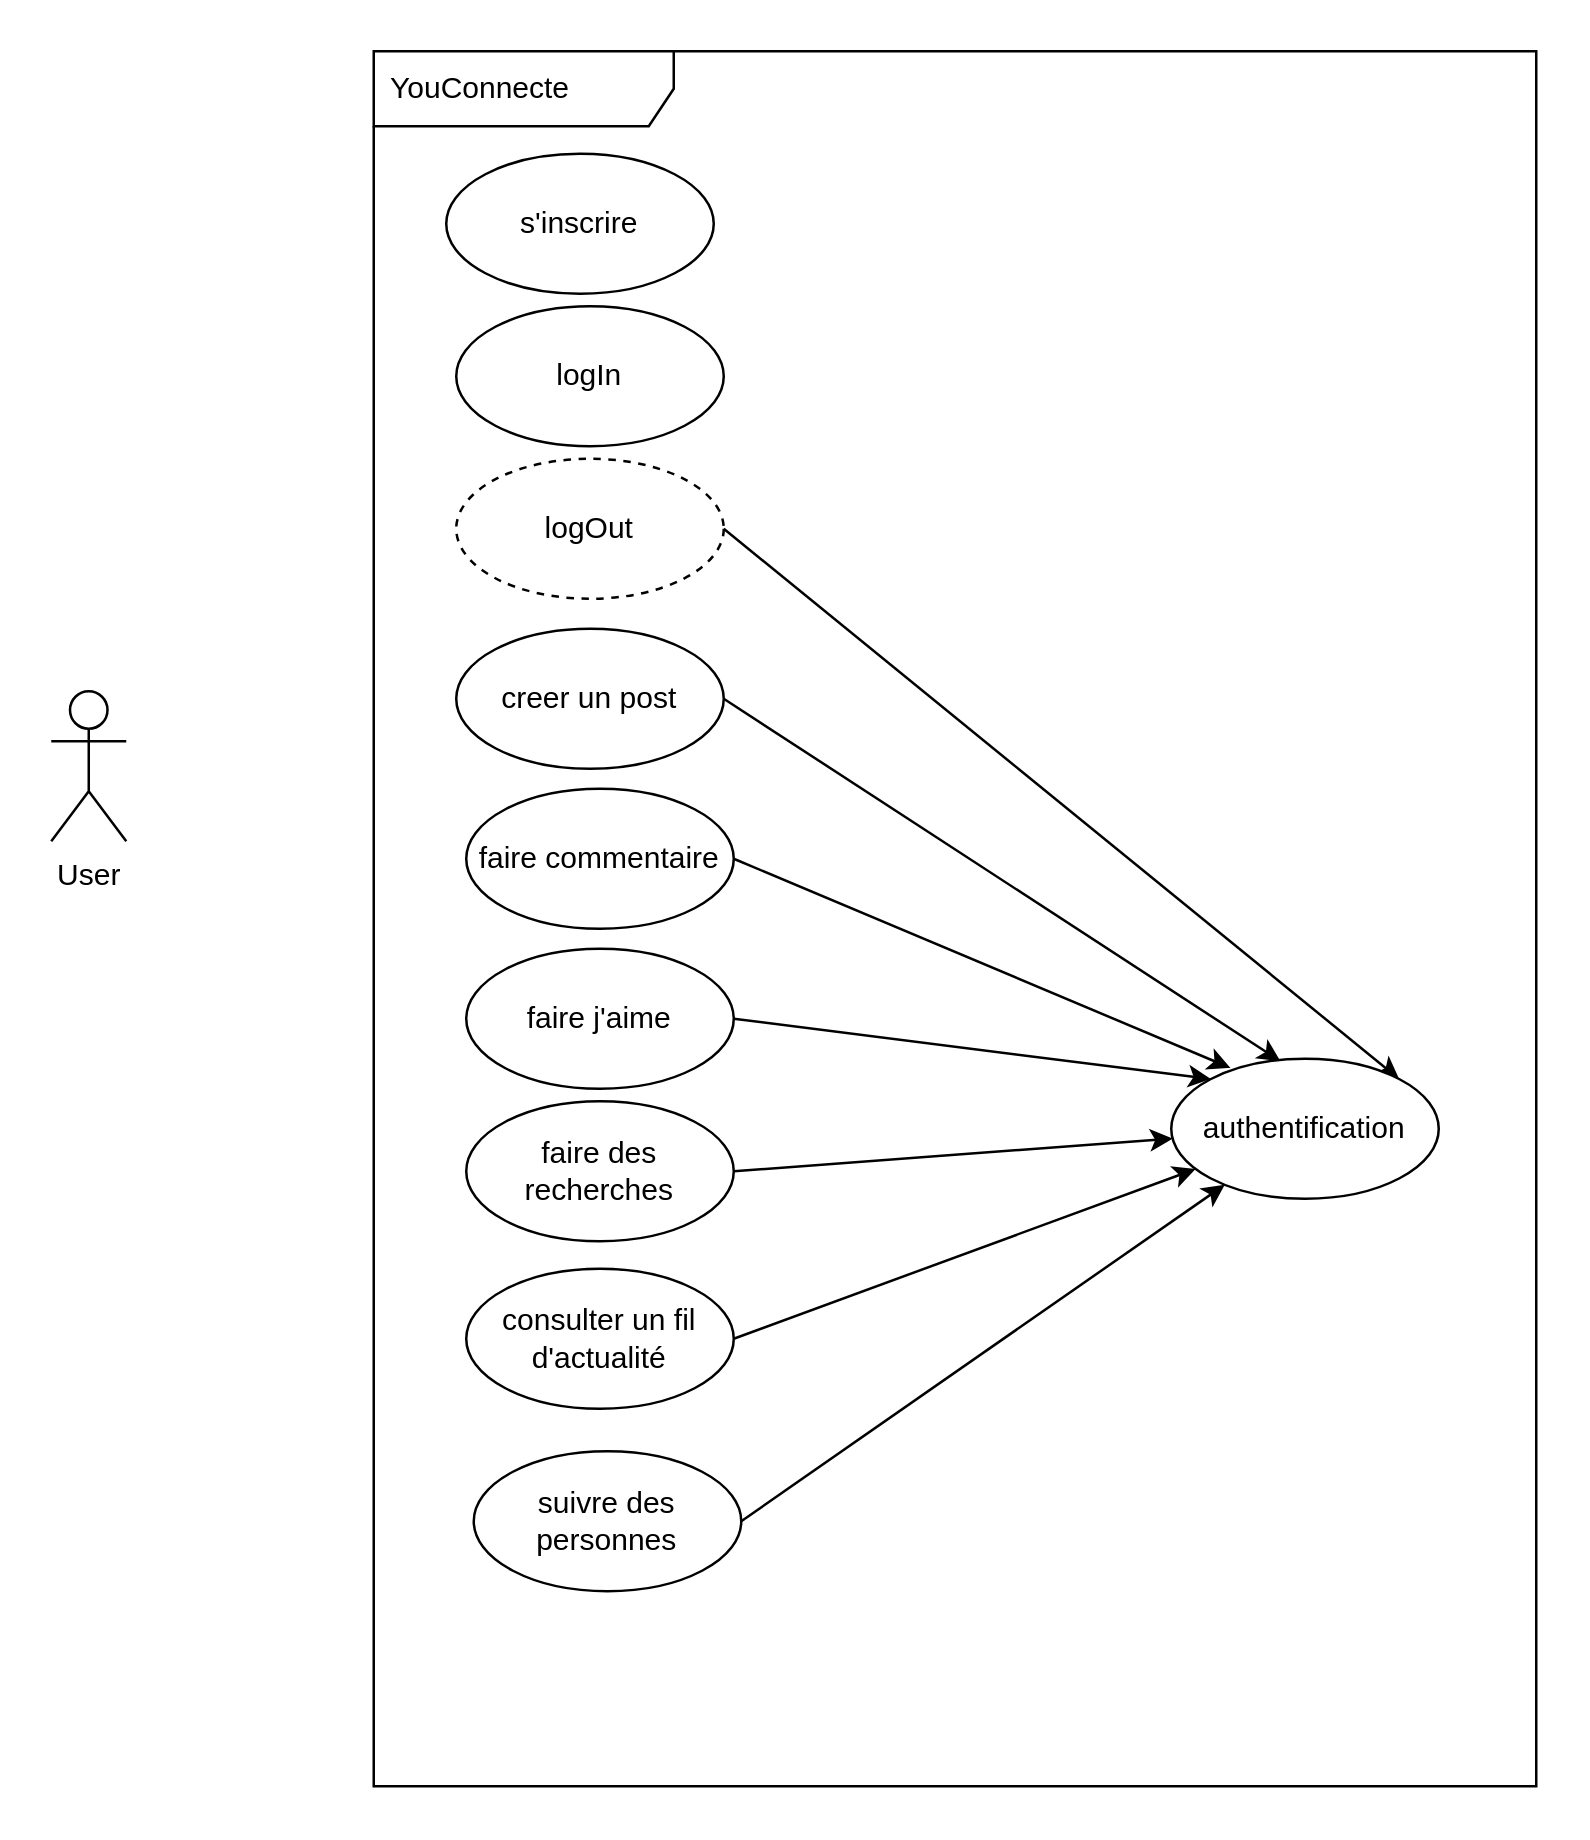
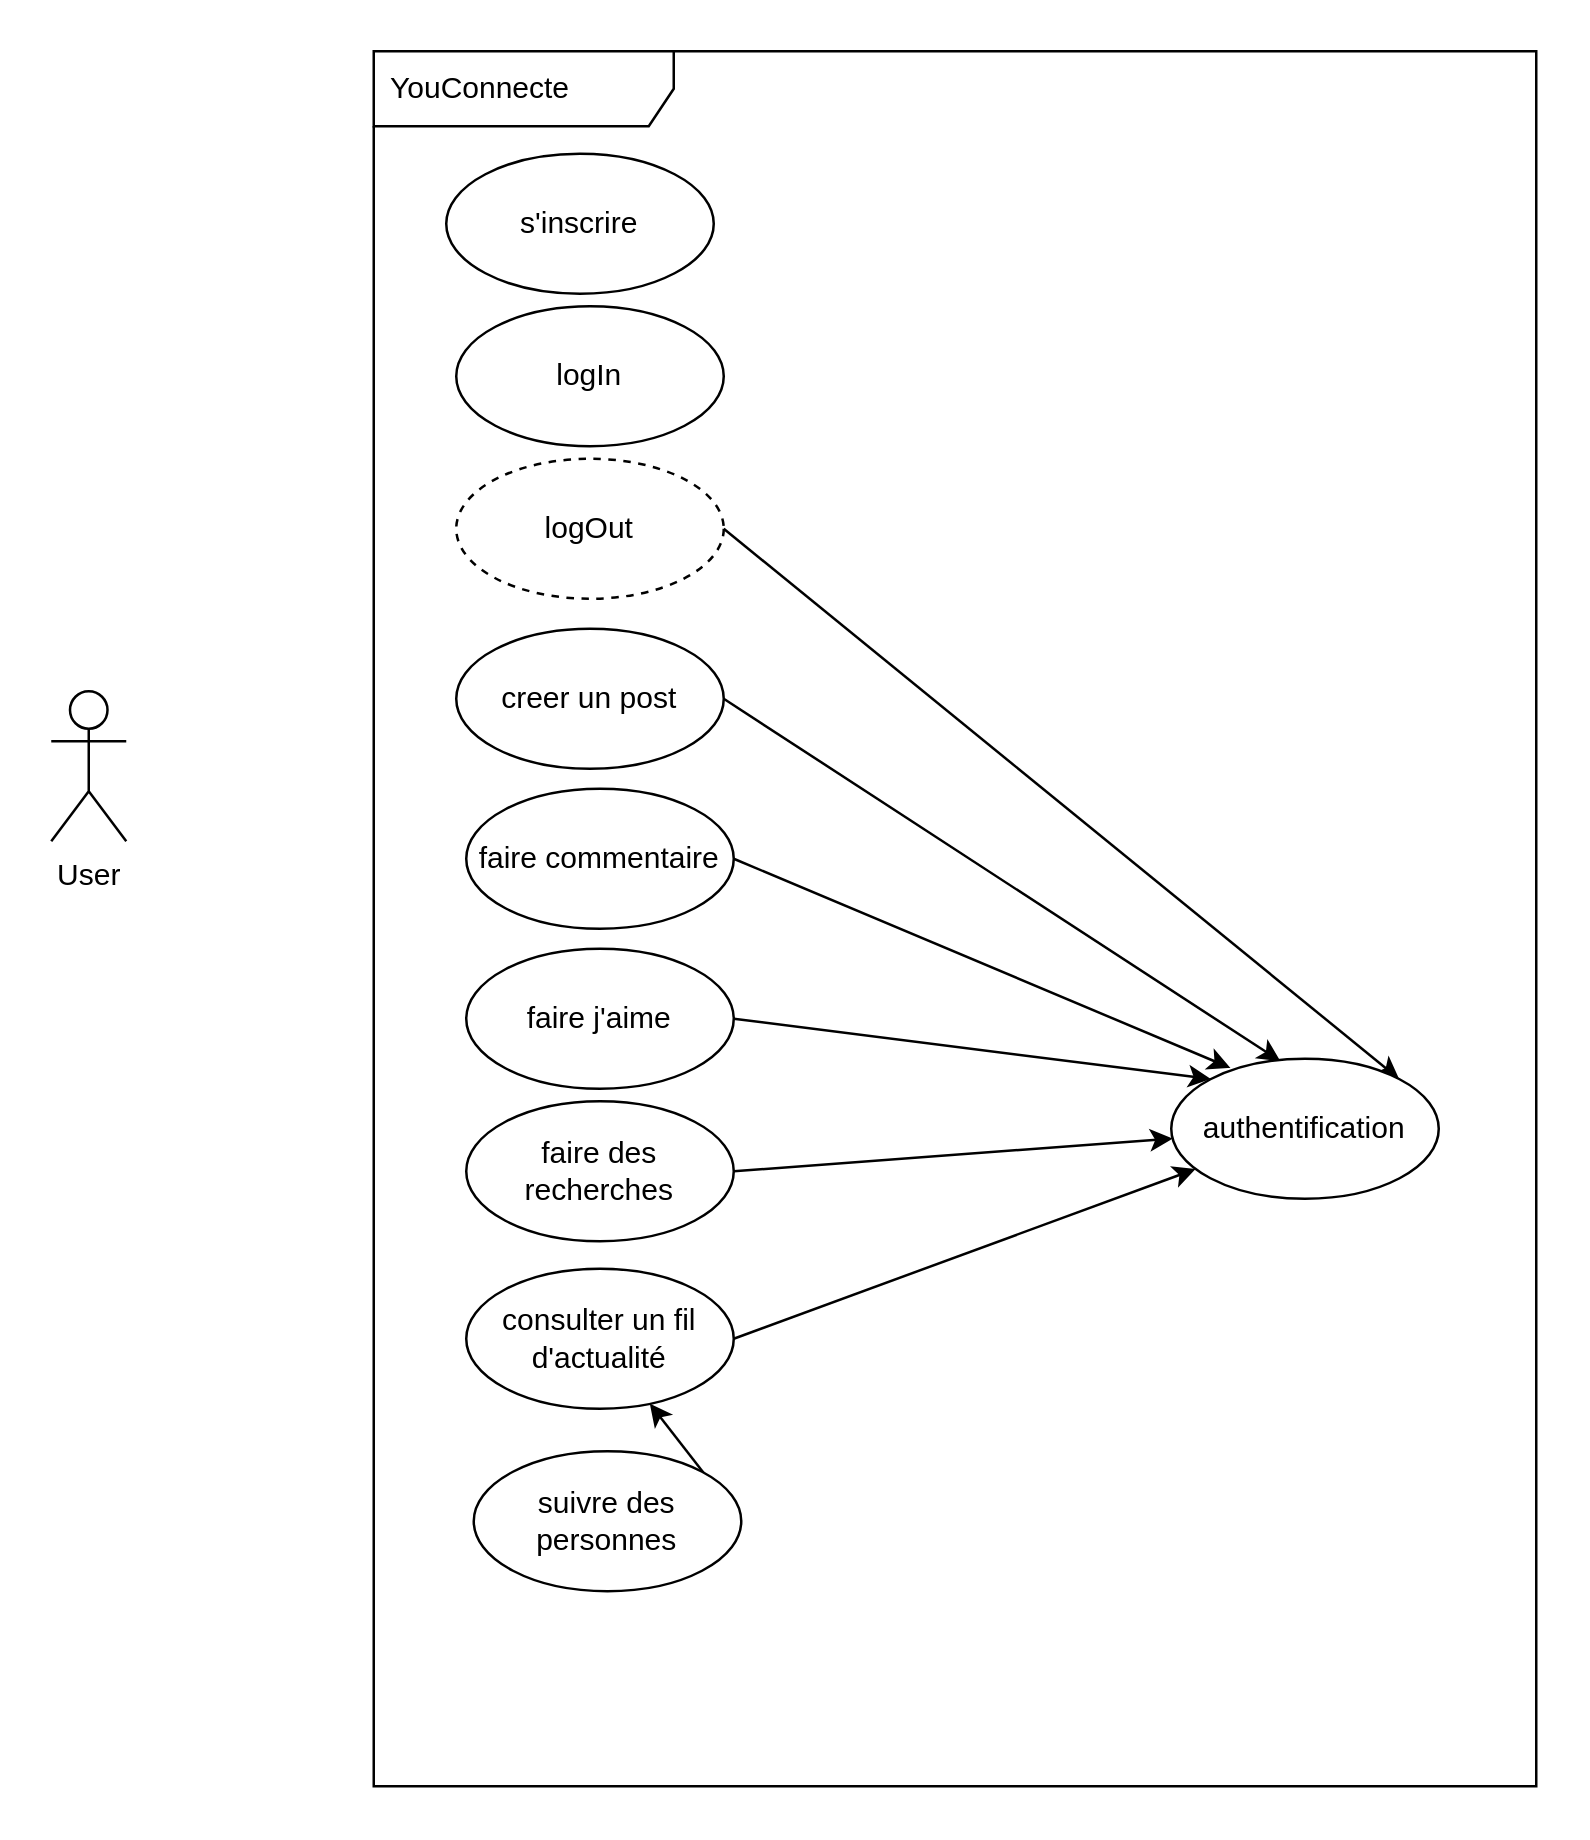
- <mxCell id="18" style="edgeStyle=none;html=1;exitX=1;exitY=0.5;exitDx=0;exitDy=0;" edge="1" parent="1" source="19" target="20"><mxGeometry relative="1" as="geometry" /></mxCell>
+ <mxCell id="18" style="edgeStyle=none;html=1;exitX=1;exitY=0.5;exitDx=0;exitDy=0;" edge="1" parent="1" source="19" target="17"><mxGeometry relative="1" as="geometry" /></mxCell>
